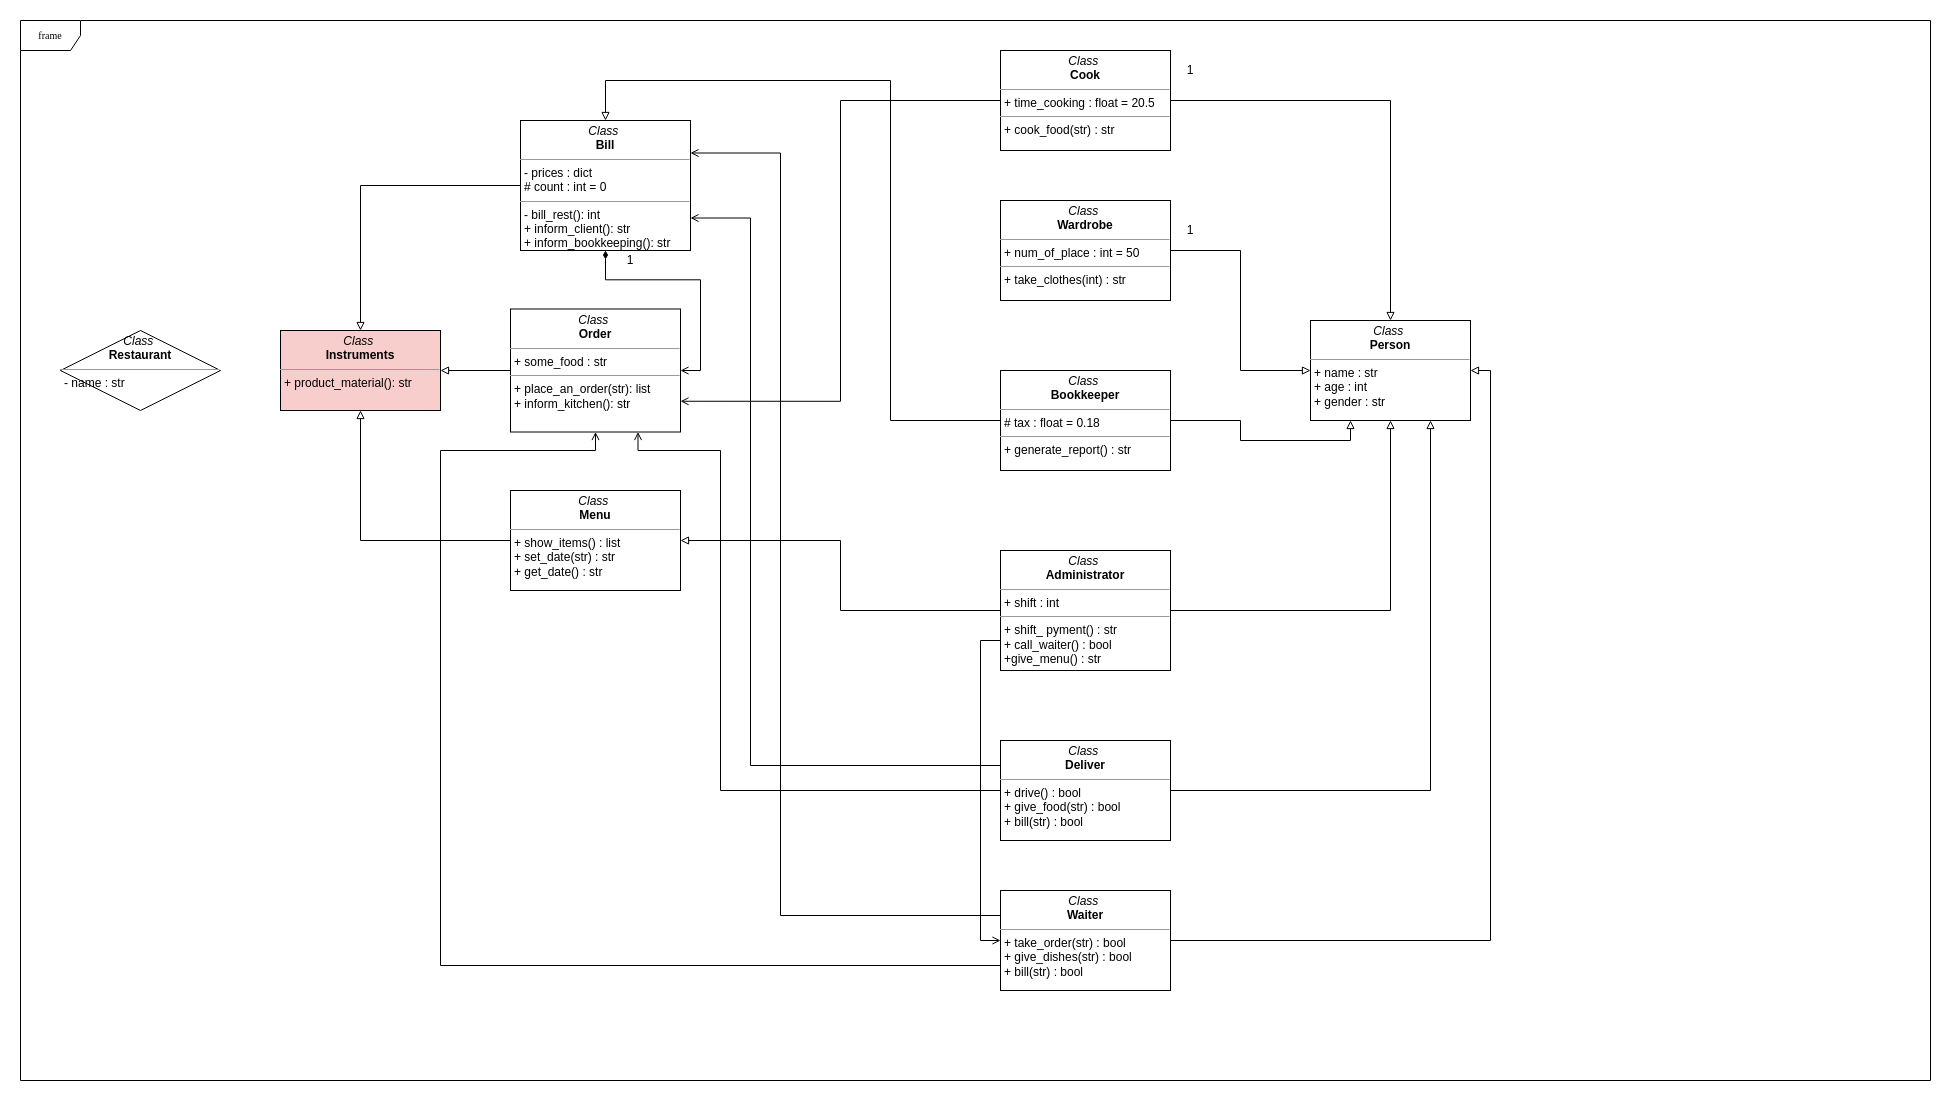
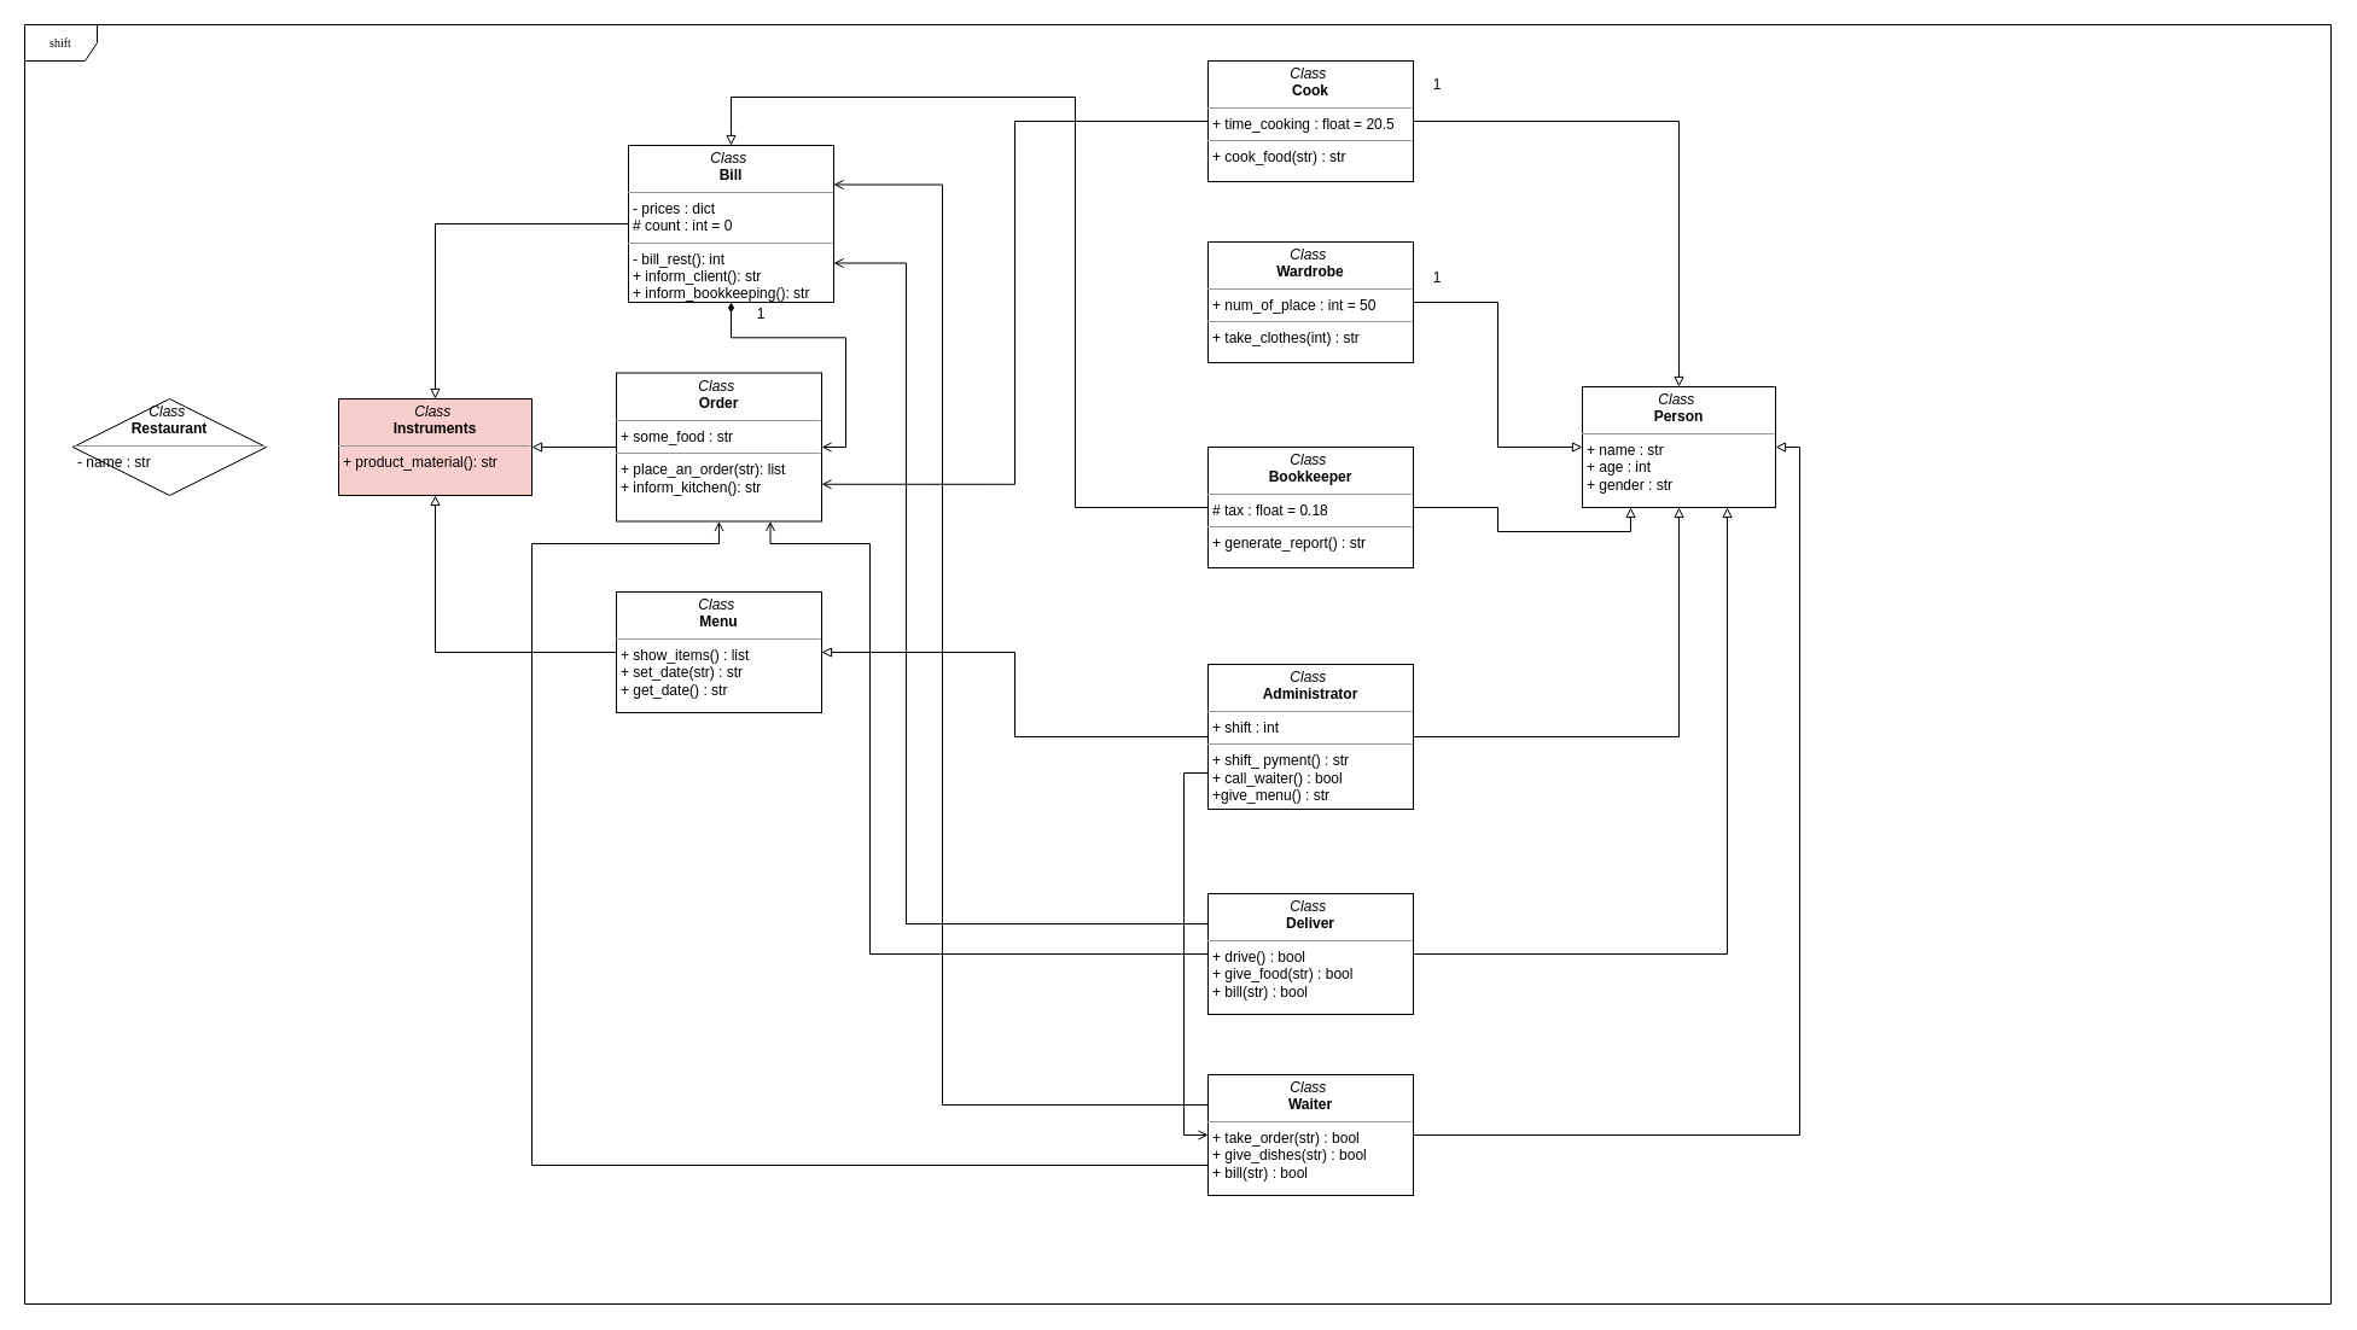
- <mxCell id="2" value="frame" style="shape=umlFrame;whiteSpace=wrap;html=1;rounded=0;shadow=0;comic=0;labelBackgroundColor=none;strokeWidth=1;fontFamily=Verdana;fontSize=10;align=center;" parent="1" vertex="1"><mxGeometry x="20" y="20" width="1910" height="1060" as="geometry" /></mxCell>
+ <mxCell id="2" value="shift" style="shape=umlFrame;whiteSpace=wrap;html=1;rounded=0;shadow=0;comic=0;labelBackgroundColor=none;strokeWidth=1;fontFamily=Verdana;fontSize=10;align=center;" parent="1" vertex="1"><mxGeometry x="20" y="20" width="1910" height="1060" as="geometry" /></mxCell>
